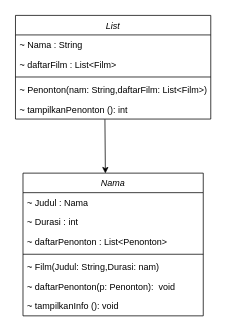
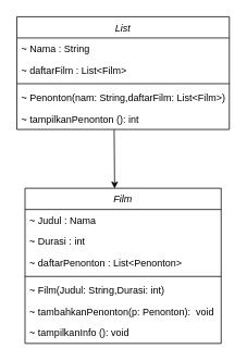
- <mxCell id="8" value="Nama" style="swimlane;fontStyle=2;align=center;verticalAlign=top;childLayout=stackLayout;horizontal=1;startSize=26;horizontalStack=0;resizeParent=1;resizeLast=0;collapsible=1;marginBottom=0;rounded=0;shadow=0;strokeWidth=1;" vertex="1" parent="1"><mxGeometry x="30" y="230" width="240" height="190" as="geometry"><mxRectangle x="230" y="140" width="160" height="26" as="alternateBounds" /></mxGeometry></mxCell>
+ <mxCell id="8" value="Film" style="swimlane;fontStyle=2;align=center;verticalAlign=top;childLayout=stackLayout;horizontal=1;startSize=26;horizontalStack=0;resizeParent=1;resizeLast=0;collapsible=1;marginBottom=0;rounded=0;shadow=0;strokeWidth=1;" vertex="1" parent="1"><mxGeometry x="30" y="230" width="240" height="190" as="geometry"><mxRectangle x="230" y="140" width="160" height="26" as="alternateBounds" /></mxGeometry></mxCell>
- <mxCell id="13" value="~ Film(Judul: String,Durasi: nam)&#10;" style="text;align=left;verticalAlign=top;spacingLeft=4;spacingRight=4;overflow=hidden;rotatable=0;points=[[0,0.5],[1,0.5]];portConstraint=eastwest;" vertex="1" parent="8"><mxGeometry y="112" width="240" height="26" as="geometry" /></mxCell>
+ <mxCell id="13" value="~ Film(Judul: String,Durasi: int)&#10;" style="text;align=left;verticalAlign=top;spacingLeft=4;spacingRight=4;overflow=hidden;rotatable=0;points=[[0,0.5],[1,0.5]];portConstraint=eastwest;" vertex="1" parent="8"><mxGeometry y="112" width="240" height="26" as="geometry" /></mxCell>
- <mxCell id="14" value="~ daftarPenonton(p: Penonton):  void&#10;" style="text;align=left;verticalAlign=top;spacingLeft=4;spacingRight=4;overflow=hidden;rotatable=0;points=[[0,0.5],[1,0.5]];portConstraint=eastwest;" vertex="1" parent="8"><mxGeometry y="138" width="240" height="26" as="geometry" /></mxCell>
+ <mxCell id="14" value="~ tambahkanPenonton(p: Penonton):  void&#10;" style="text;align=left;verticalAlign=top;spacingLeft=4;spacingRight=4;overflow=hidden;rotatable=0;points=[[0,0.5],[1,0.5]];portConstraint=eastwest;" vertex="1" parent="8"><mxGeometry y="138" width="240" height="26" as="geometry" /></mxCell>
